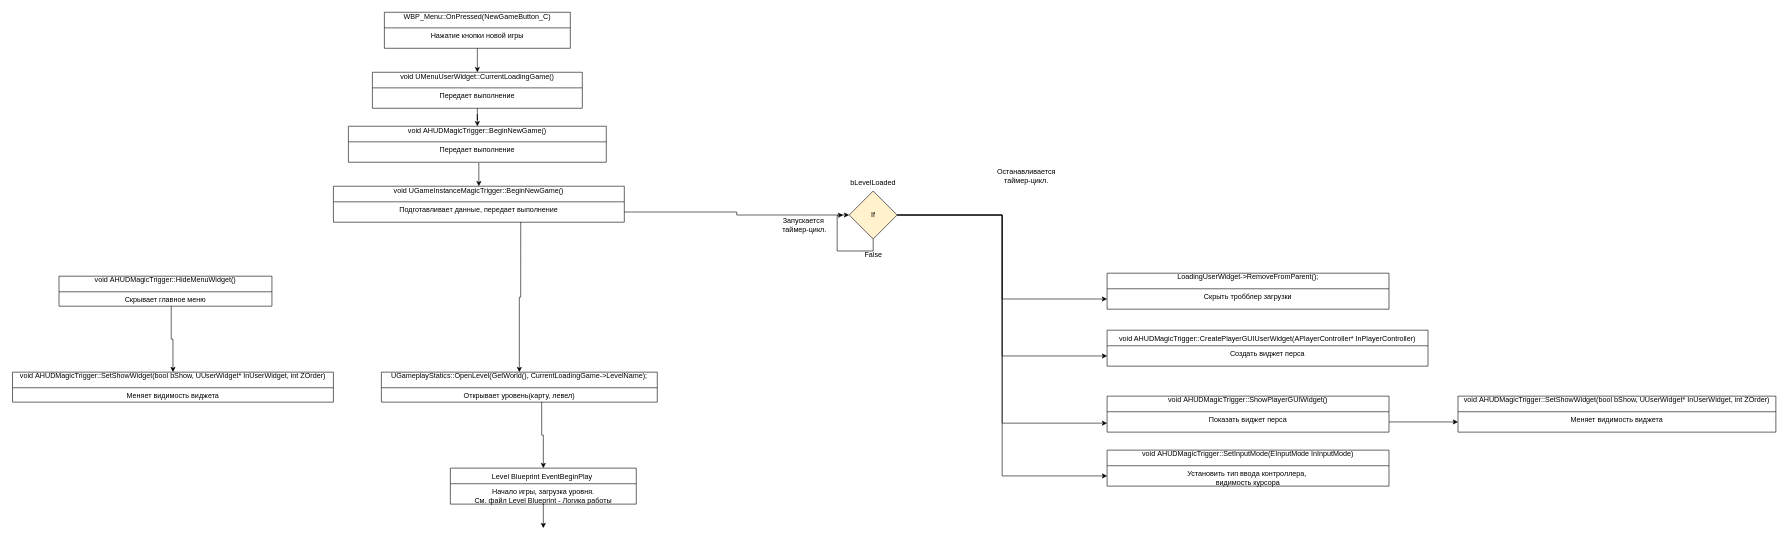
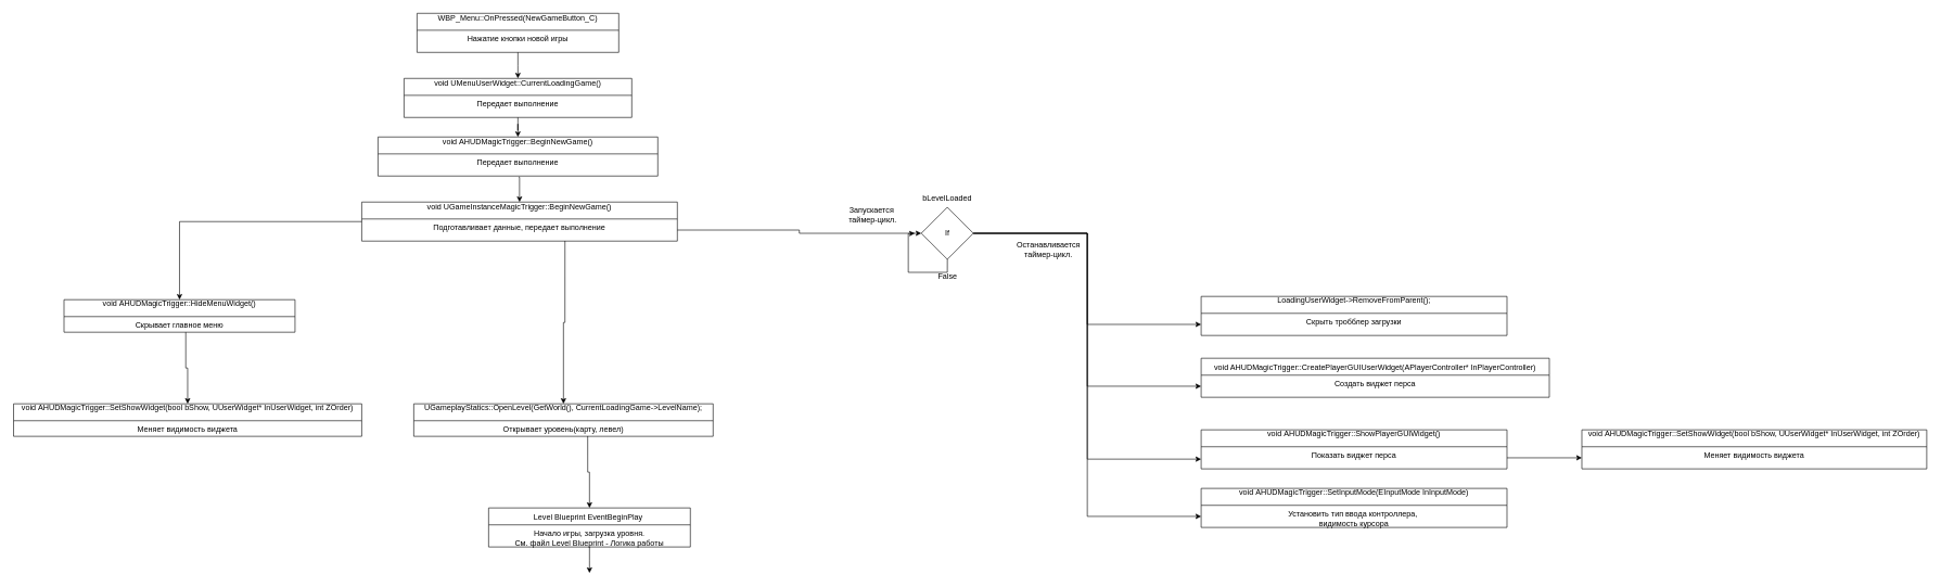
- <mxCell id="45" value="Останавливается&lt;br&gt;таймер-цикл." style="text;html=1;align=center;verticalAlign=middle;resizable=0;points=[];autosize=1;strokeColor=none;" parent="1" vertex="1"><mxGeometry x="1654.97" y="278" width="110" height="30" as="geometry" /></mxCell>
+ <mxCell id="45" value="Останавливается&lt;br&gt;таймер-цикл." style="text;html=1;align=center;verticalAlign=middle;resizable=0;points=[];autosize=1;strokeColor=none;" parent="1" vertex="1"><mxGeometry x="1554.97" y="368" width="110" height="30" as="geometry" /></mxCell>
- <mxCell id="34" value="If" style="rhombus;whiteSpace=wrap;html=1;fillColor=#fff2cc;" parent="1" vertex="1"><mxGeometry x="1414.94" y="318" width="80" height="80" as="geometry" /></mxCell>
+ <mxCell id="34" value="If" style="rhombus;whiteSpace=wrap;html=1;" parent="1" vertex="1"><mxGeometry x="1414.94" y="318" width="80" height="80" as="geometry" /></mxCell>
- <mxCell id="43" value="Запускается&amp;nbsp;&lt;br&gt;таймер-цикл." style="text;html=1;align=center;verticalAlign=middle;resizable=0;points=[];autosize=1;strokeColor=none;" parent="1" vertex="1"><mxGeometry x="1294.97" y="360" width="90" height="30" as="geometry" /></mxCell>
+ <mxCell id="43" value="Запускается&amp;nbsp;&lt;br&gt;таймер-цикл." style="text;html=1;align=center;verticalAlign=middle;resizable=0;points=[];autosize=1;strokeColor=none;" parent="1" vertex="1"><mxGeometry x="1294.97" y="315" width="90" height="30" as="geometry" /></mxCell>
+ <mxCell id="9" value="" style="edgeStyle=orthogonalEdgeStyle;rounded=0;orthogonalLoop=1;jettySize=auto;html=1;entryX=0.5;entryY=0;entryDx=0;entryDy=0;" parent="1" source="10" target="12" edge="1"><mxGeometry relative="1" as="geometry" /></mxCell>
